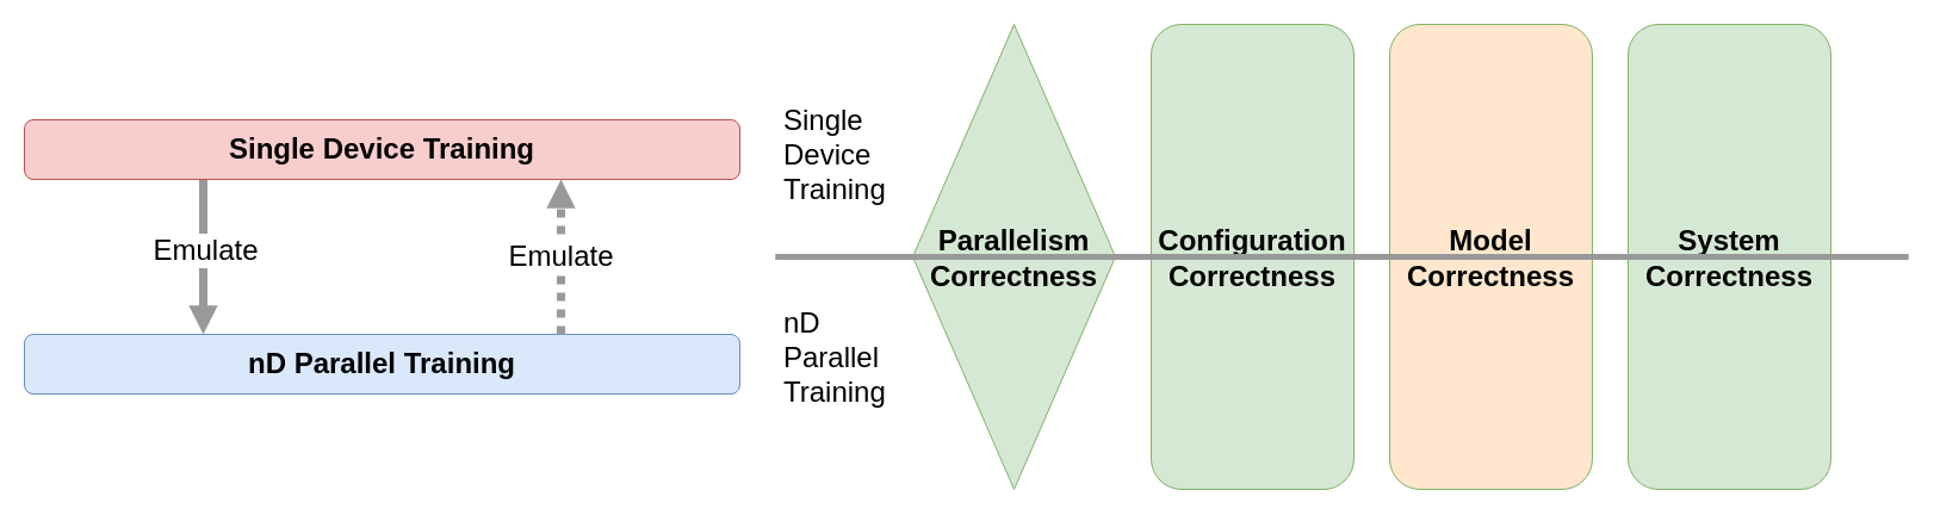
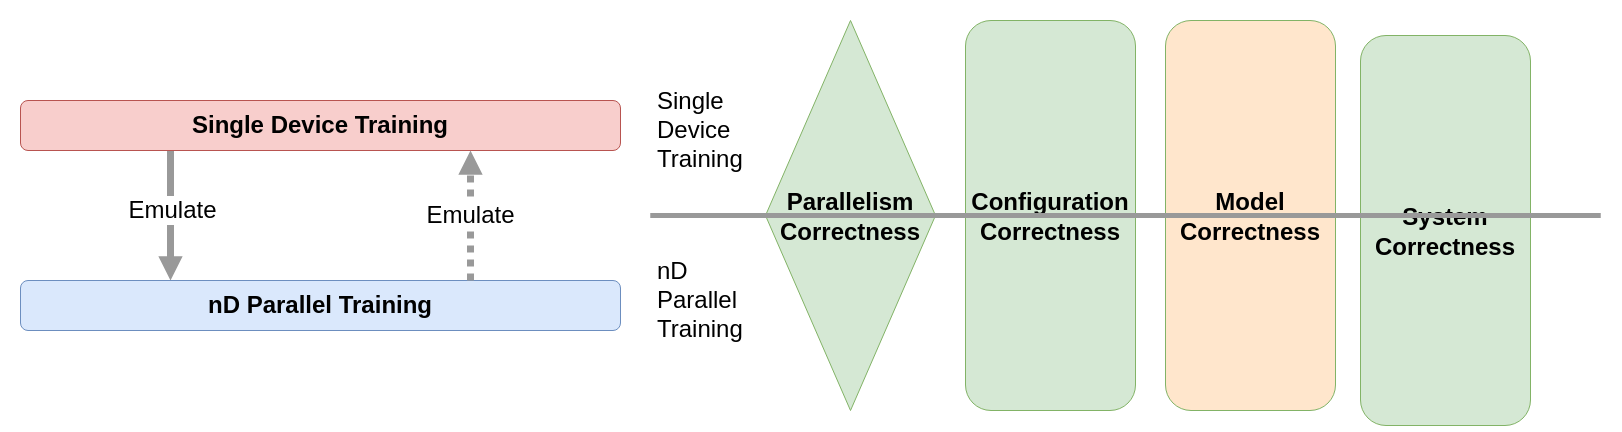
- <mxCell id="10" value="&lt;b style=&quot;font-size: 24px;&quot;&gt;&lt;font style=&quot;font-size: 24px;&quot;&gt;System&lt;/font&gt;&lt;/b&gt;&lt;div style=&quot;font-size: 24px;&quot;&gt;&lt;b&gt;&lt;font style=&quot;font-size: 24px;&quot;&gt;Correctness&lt;/font&gt;&lt;/b&gt;&lt;/div&gt;" style="rounded=1;whiteSpace=wrap;html=1;fillColor=#d5e8d4;strokeColor=#82b366;fontSize=28;" vertex="1" parent="1"><mxGeometry x="1365" y="20" width="170" height="390" as="geometry" /></mxCell>
+ <mxCell id="10" value="&lt;b style=&quot;font-size: 24px;&quot;&gt;&lt;font style=&quot;font-size: 24px;&quot;&gt;System&lt;/font&gt;&lt;/b&gt;&lt;div style=&quot;font-size: 24px;&quot;&gt;&lt;b&gt;&lt;font style=&quot;font-size: 24px;&quot;&gt;Correctness&lt;/font&gt;&lt;/b&gt;&lt;/div&gt;" style="rounded=1;whiteSpace=wrap;html=1;fillColor=#d5e8d4;strokeColor=#82b366;fontSize=28;" vertex="1" parent="1"><mxGeometry x="1360" y="35" width="170" height="390" as="geometry" /></mxCell>
